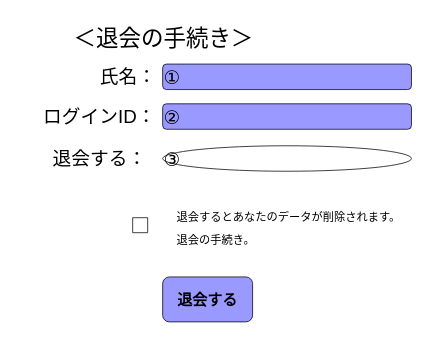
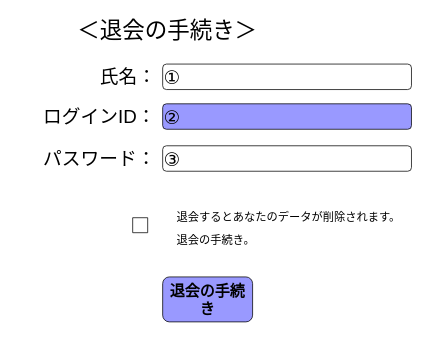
- <mxCell id="2" value="&lt;font style=&quot;font-size: 30px&quot;&gt;＜退会の手続き＞&lt;/font&gt;" style="text;html=1;strokeColor=none;fillColor=none;align=center;verticalAlign=middle;whiteSpace=wrap;rounded=0;" parent="1" vertex="1"><mxGeometry x="93" y="20" width="249" height="60" as="geometry" /></mxCell>
+ <mxCell id="2" value="&lt;font style=&quot;font-size: 30px&quot;&gt;＜退会の手続き＞&lt;/font&gt;" style="text;html=1;strokeColor=none;fillColor=none;align=center;verticalAlign=middle;whiteSpace=wrap;rounded=0;" parent="1" vertex="1"><mxGeometry x="98" y="10" width="249" height="60" as="geometry" /></mxCell>
- <mxCell id="7" value="①" style="rounded=1;whiteSpace=wrap;html=1;fontSize=25;align=left;fillColor=#9999ff;" parent="1" vertex="1"><mxGeometry x="216" y="85" width="332" height="34" as="geometry" /></mxCell>
+ <mxCell id="7" value="①" style="rounded=1;whiteSpace=wrap;html=1;fontSize=25;align=left;" parent="1" vertex="1"><mxGeometry x="216" y="85" width="332" height="34" as="geometry" /></mxCell>
- <mxCell id="5" value="&lt;font style=&quot;font-size: 25px&quot;&gt;退会する&lt;/font&gt;&lt;font style=&quot;font-size: 25px&quot;&gt;：&lt;/font&gt;" style="text;html=1;strokeColor=none;fillColor=none;align=center;verticalAlign=middle;whiteSpace=wrap;rounded=0;fontSize=30;" parent="1" vertex="1"><mxGeometry x="52" y="194" width="160" height="30" as="geometry" /></mxCell>
+ <mxCell id="5" value="&lt;font style=&quot;font-size: 25px&quot;&gt;パスワード&lt;/font&gt;&lt;font style=&quot;font-size: 25px&quot;&gt;：&lt;/font&gt;" style="text;html=1;strokeColor=none;fillColor=none;align=center;verticalAlign=middle;whiteSpace=wrap;rounded=0;fontSize=30;" parent="1" vertex="1"><mxGeometry x="52" y="194" width="160" height="30" as="geometry" /></mxCell>
- <mxCell id="9" value="③" style="ellipse;whiteSpace=wrap;html=1;fontSize=25;align=left;" parent="1" vertex="1"><mxGeometry x="216" y="194" width="332" height="34" as="geometry" /></mxCell>
+ <mxCell id="9" value="③" style="rounded=1;whiteSpace=wrap;html=1;fontSize=25;align=left;" parent="1" vertex="1"><mxGeometry x="216" y="194" width="332" height="34" as="geometry" /></mxCell>
- <mxCell id="12" value="&lt;b&gt;&lt;font style=&quot;font-size: 20px&quot;&gt;退会する&lt;/font&gt;&lt;/b&gt;" style="rounded=1;whiteSpace=wrap;html=1;fontSize=15;strokeColor=#000000;fillColor=#9999FF;" parent="1" vertex="1"><mxGeometry x="216" y="369" width="120" height="60" as="geometry" /></mxCell>
+ <mxCell id="12" value="&lt;b&gt;&lt;font style=&quot;font-size: 20px&quot;&gt;退会の手続き&lt;/font&gt;&lt;/b&gt;" style="rounded=1;whiteSpace=wrap;html=1;fontSize=15;strokeColor=#000000;fillColor=#9999FF;" parent="1" vertex="1"><mxGeometry x="216" y="369" width="120" height="60" as="geometry" /></mxCell>
